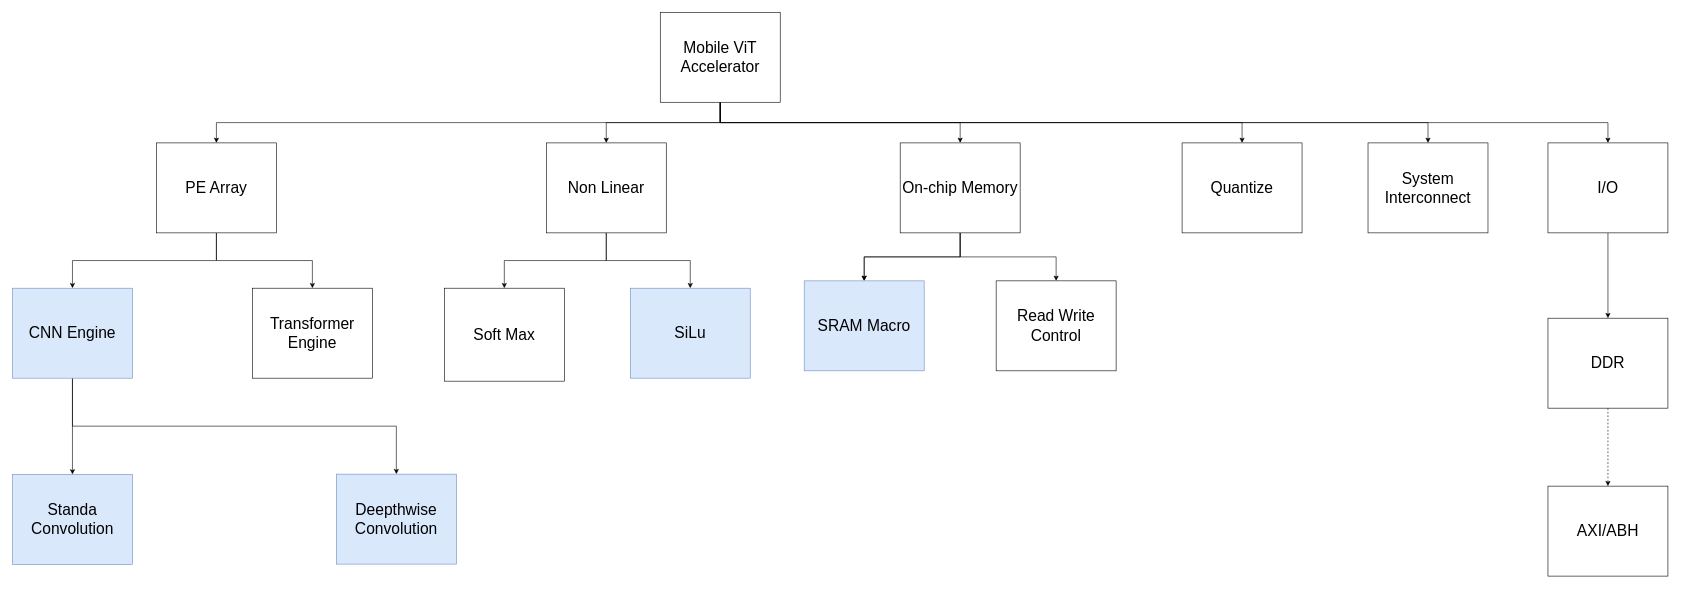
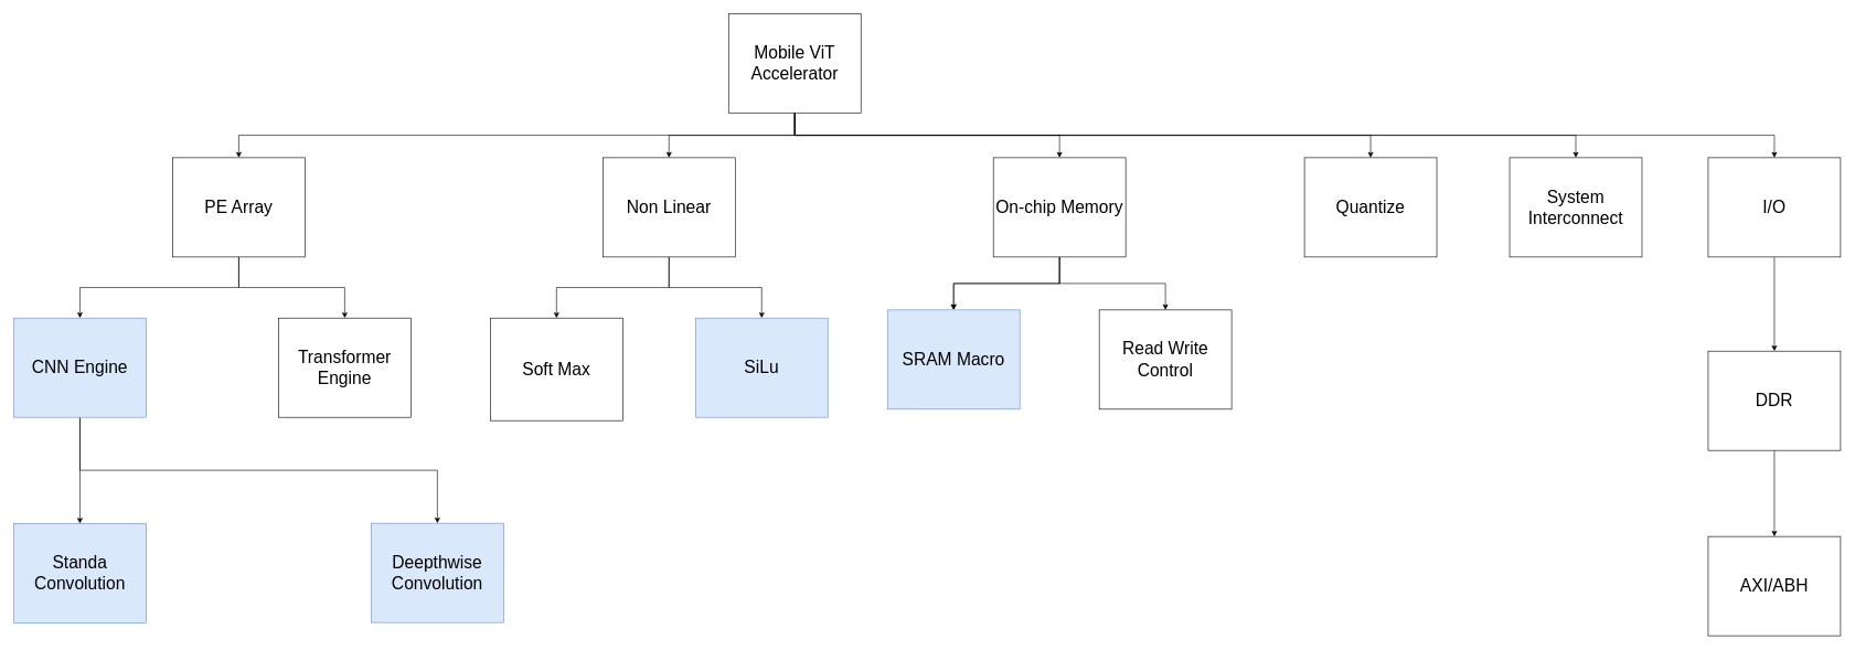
- <mxCell id="19" style="edgeStyle=orthogonalEdgeStyle;rounded=0;orthogonalLoop=1;jettySize=auto;html=1;exitX=0.5;exitY=1;exitDx=0;exitDy=0;entryX=0.5;entryY=0;entryDx=0;entryDy=0;fontSize=26;dashed=1;" parent="1" source="20" target="27" edge="1"><mxGeometry relative="1" as="geometry" /></mxCell>
+ <mxCell id="19" style="edgeStyle=orthogonalEdgeStyle;rounded=0;orthogonalLoop=1;jettySize=auto;html=1;exitX=0.5;exitY=1;exitDx=0;exitDy=0;entryX=0.5;entryY=0;entryDx=0;entryDy=0;fontSize=26;" parent="1" source="20" target="27" edge="1"><mxGeometry relative="1" as="geometry" /></mxCell>
